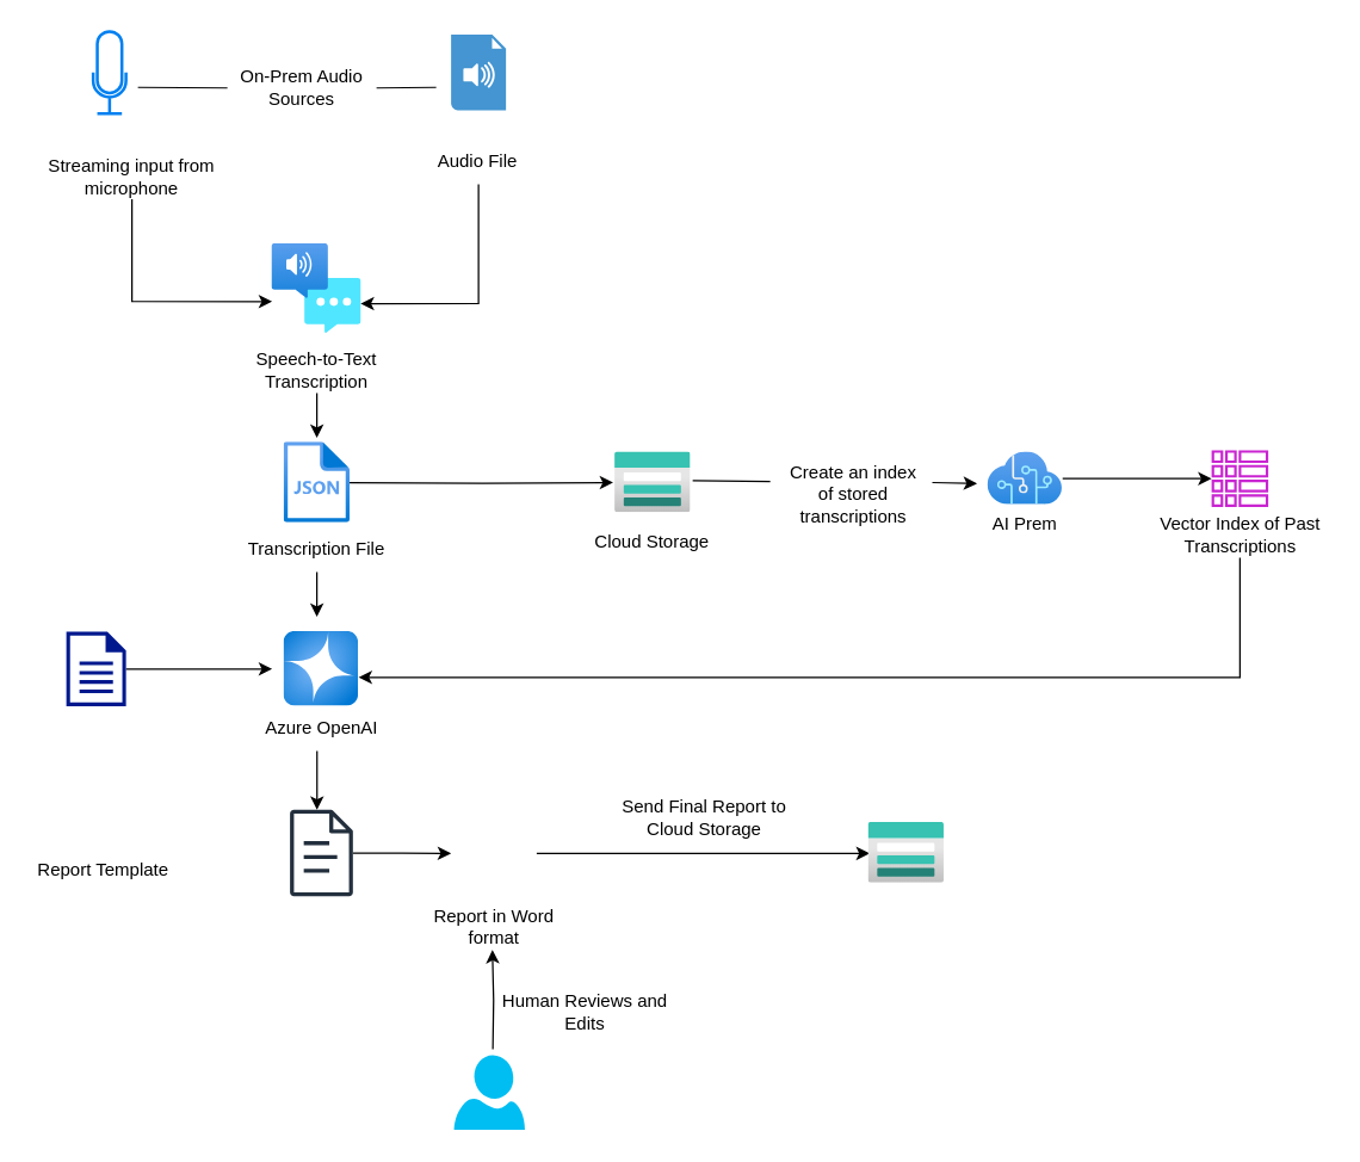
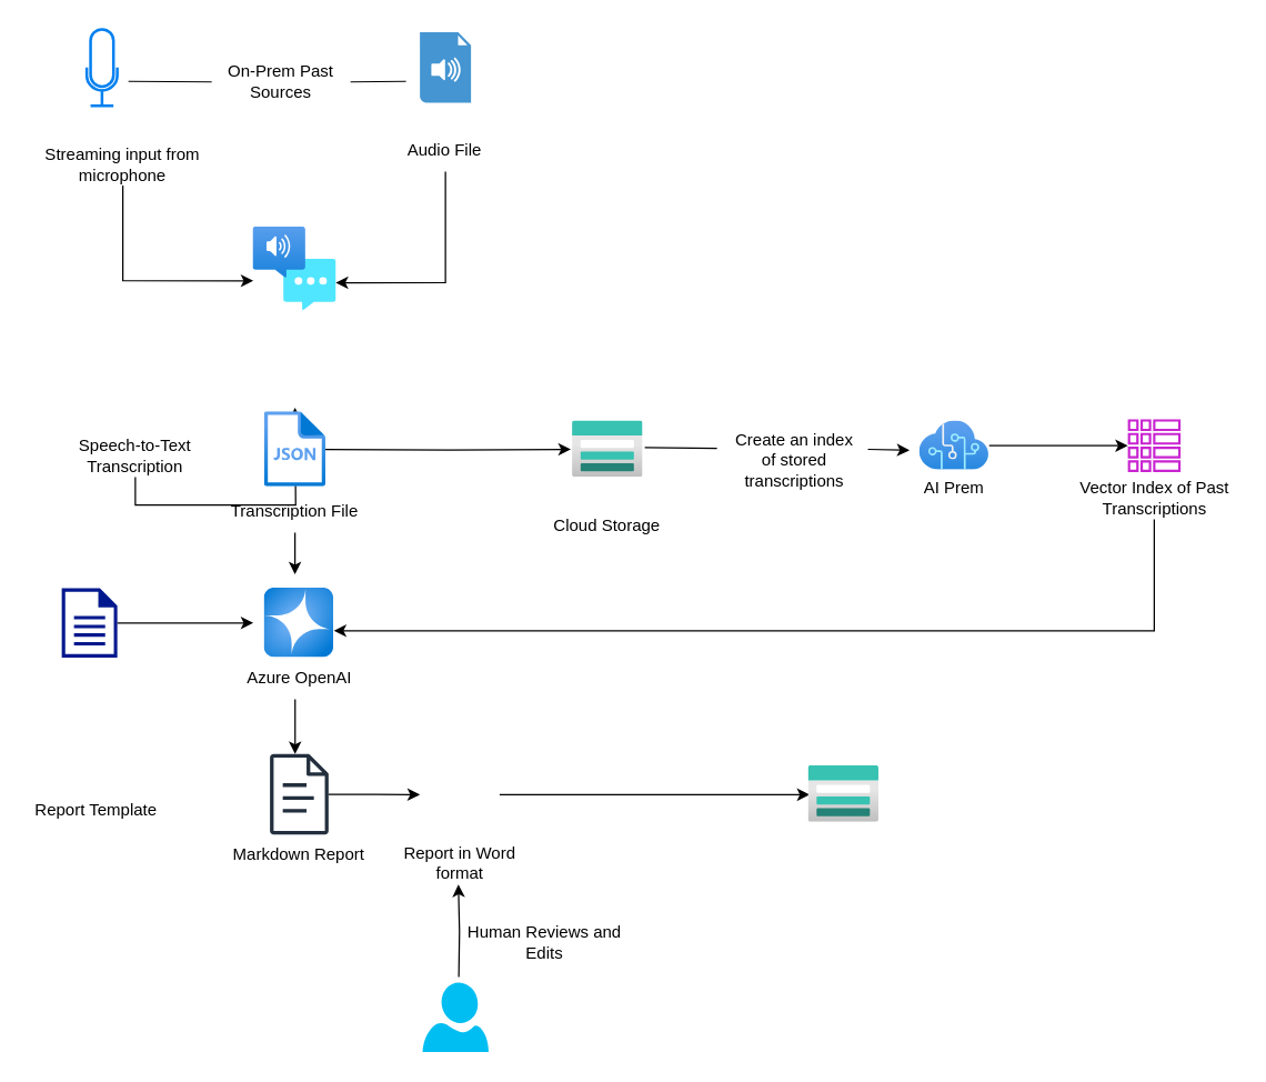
- <mxCell id="4" value="On-Prem Audio Sources" style="text;html=1;align=center;verticalAlign=middle;whiteSpace=wrap;rounded=0;" parent="1" vertex="1"><mxGeometry x="152" y="43.4" width="100" height="30" as="geometry" /></mxCell>
+ <mxCell id="4" value="On-Prem Past Sources" style="text;html=1;align=center;verticalAlign=middle;whiteSpace=wrap;rounded=0;" parent="1" vertex="1"><mxGeometry x="152" y="43.4" width="100" height="30" as="geometry" /></mxCell>
- <mxCell id="11" value="Speech-to-Text Transcription" style="text;html=1;align=center;verticalAlign=middle;whiteSpace=wrap;rounded=0;" parent="1" vertex="1"><mxGeometry x="162" y="233" width="100" height="30" as="geometry" /></mxCell>
+ <mxCell id="11" value="Speech-to-Text Transcription" style="text;html=1;align=center;verticalAlign=middle;whiteSpace=wrap;rounded=0;" parent="1" vertex="1"><mxGeometry x="47" y="313" width="100" height="30" as="geometry" /></mxCell>
- <mxCell id="18" value="Cloud Storage" style="text;html=1;align=center;verticalAlign=middle;whiteSpace=wrap;rounded=0;" parent="1" vertex="1"><mxGeometry x="382.45" y="348.36" width="110" height="30" as="geometry" /></mxCell>
+ <mxCell id="18" value="Cloud Storage" style="text;html=1;align=center;verticalAlign=middle;whiteSpace=wrap;rounded=0;" parent="1" vertex="1"><mxGeometry x="382.45" y="363.36" width="110" height="30" as="geometry" /></mxCell>
- <mxCell id="34" value="Send Final Report to Cloud Storage" style="text;html=1;align=center;verticalAlign=middle;whiteSpace=wrap;rounded=0;" parent="1" vertex="1"><mxGeometry x="412" y="533" width="120" height="30" as="geometry" /></mxCell>
+ <mxCell id="29" value="Markdown Report" style="text;html=1;align=center;verticalAlign=middle;whiteSpace=wrap;rounded=0;" parent="1" vertex="1"><mxGeometry x="165.54" y="600.4" width="98" height="30" as="geometry" /></mxCell>
